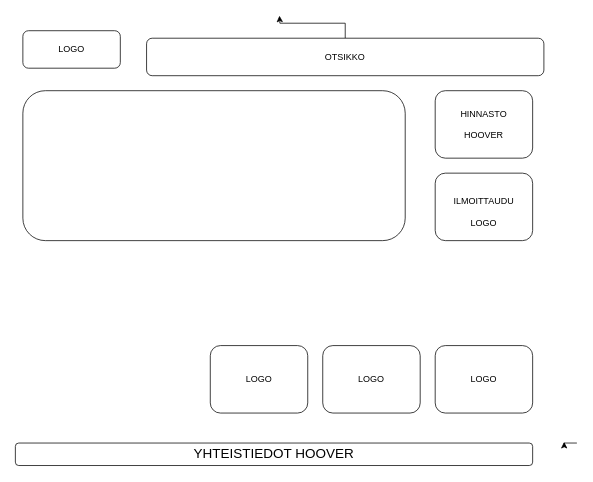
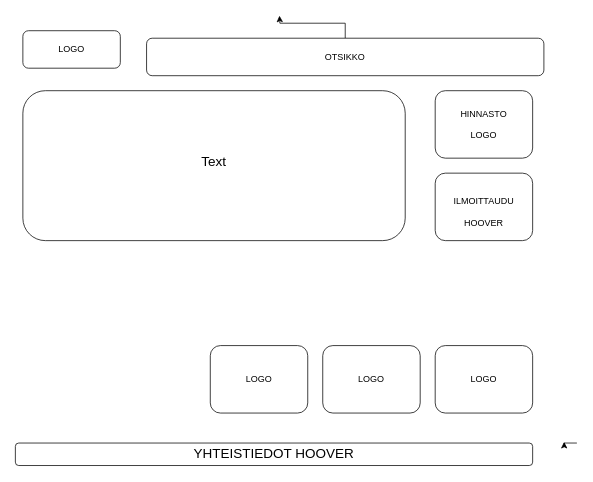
- <mxCell id="2" value="&lt;div&gt;HINNASTO&lt;/div&gt;&lt;div&gt;&lt;br&gt;&lt;/div&gt;&lt;div&gt;HOOVER&lt;br&gt;&lt;/div&gt;" style="rounded=1;whiteSpace=wrap;html=1;" vertex="1" parent="1"><mxGeometry x="580" y="120" width="130" height="90" as="geometry" /></mxCell>
+ <mxCell id="2" value="&lt;div&gt;HINNASTO&lt;/div&gt;&lt;div&gt;&lt;br&gt;&lt;/div&gt;&lt;div&gt;LOGO&lt;br&gt;&lt;/div&gt;" style="rounded=1;whiteSpace=wrap;html=1;" vertex="1" parent="1"><mxGeometry x="580" y="120" width="130" height="90" as="geometry" /></mxCell>
+ <mxCell id="13" value="Text" style="text;html=1;strokeColor=none;fillColor=none;align=center;verticalAlign=middle;whiteSpace=wrap;rounded=0;fontSize=18;" vertex="1" parent="1"><mxGeometry x="255" y="200" width="60" height="30" as="geometry" /></mxCell>
- <mxCell id="3" value="&lt;div&gt;&lt;br&gt;&lt;/div&gt;&lt;div&gt;ILMOITTAUDU&lt;/div&gt;&lt;div&gt;&lt;br&gt;&lt;/div&gt;&lt;div&gt;LOGO&lt;br&gt;&lt;/div&gt;" style="rounded=1;whiteSpace=wrap;html=1;" vertex="1" parent="1"><mxGeometry x="580" y="230" width="130" height="90" as="geometry" /></mxCell>
+ <mxCell id="3" value="&lt;div&gt;&lt;br&gt;&lt;/div&gt;&lt;div&gt;ILMOITTAUDU&lt;/div&gt;&lt;div&gt;&lt;br&gt;&lt;/div&gt;&lt;div&gt;HOOVER&lt;br&gt;&lt;/div&gt;" style="rounded=1;whiteSpace=wrap;html=1;" vertex="1" parent="1"><mxGeometry x="580" y="230" width="130" height="90" as="geometry" /></mxCell>
